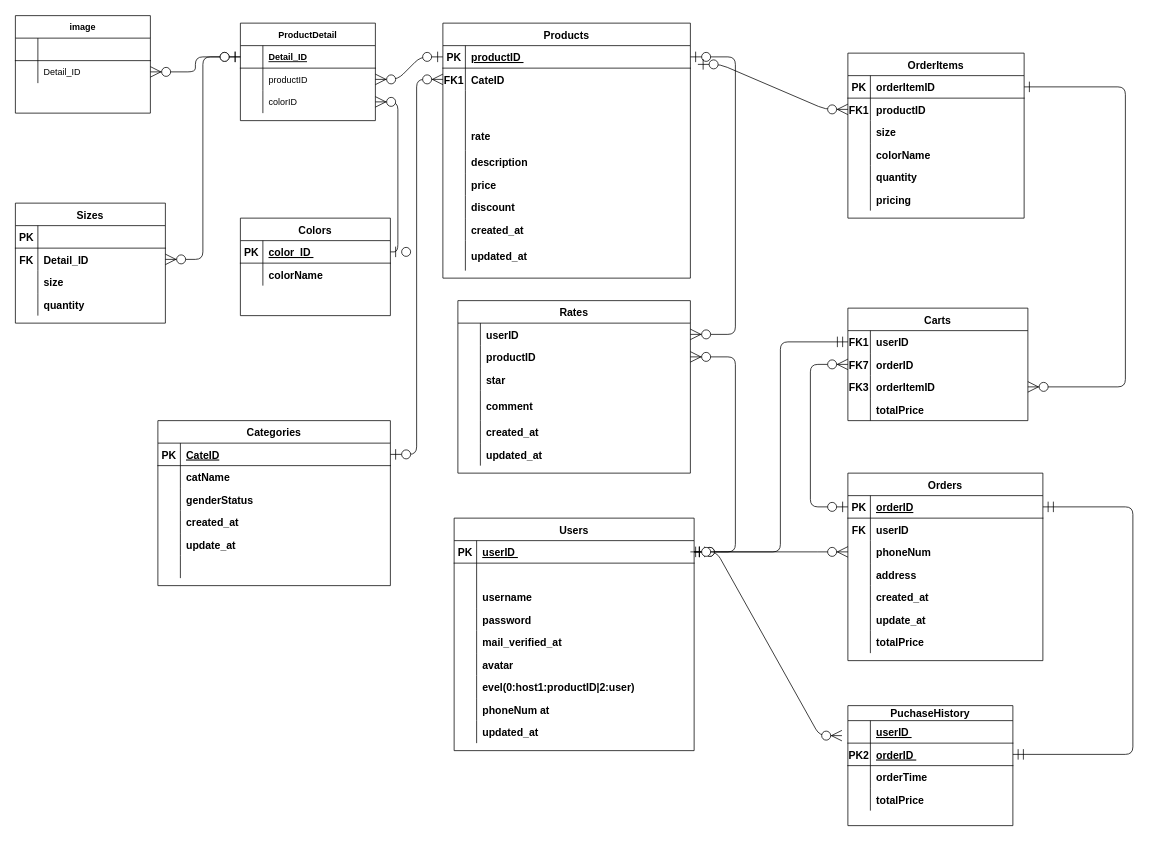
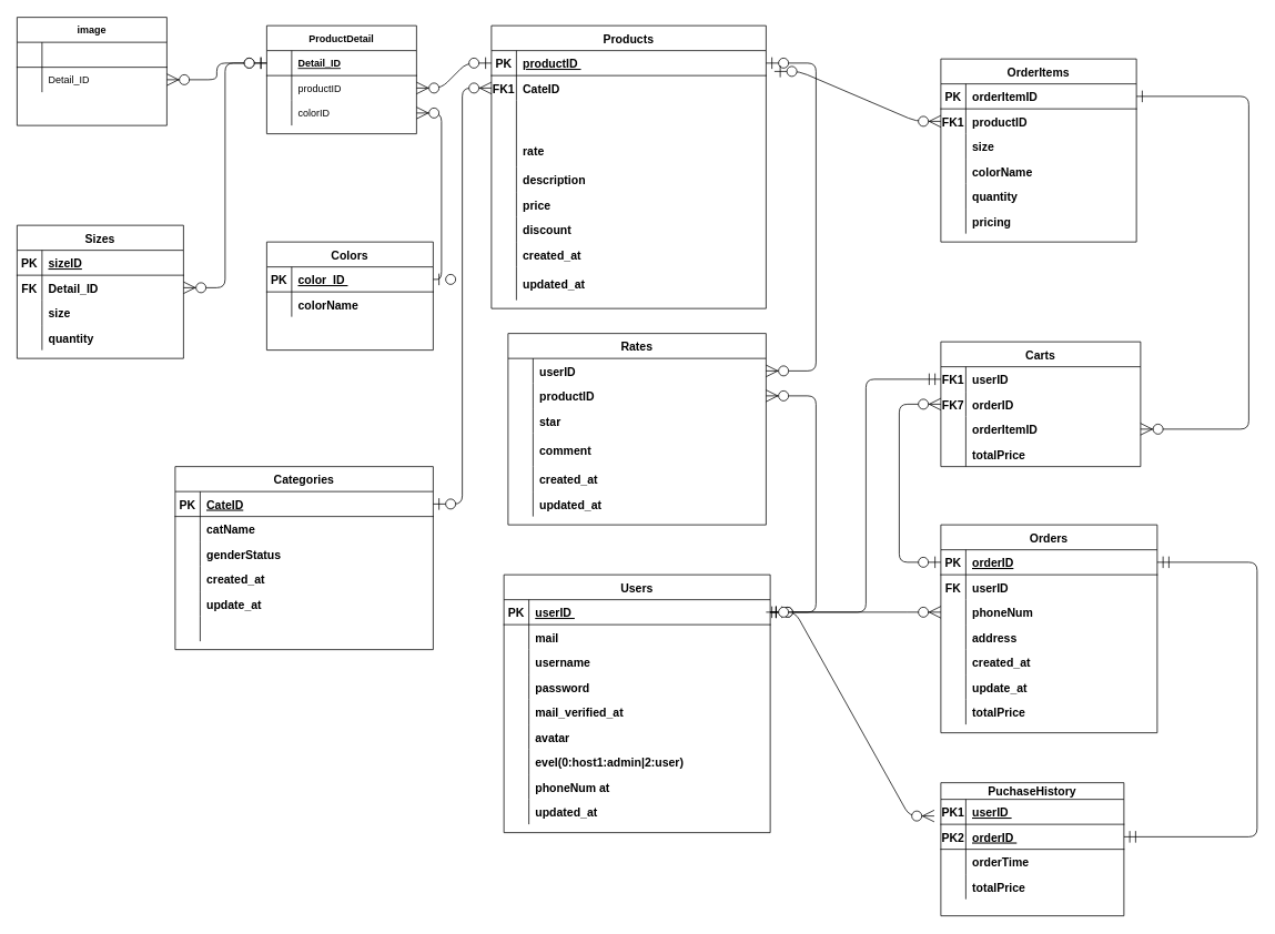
+ <mxCell id="133" value="sizeID" style="shape=partialRectangle;overflow=hidden;connectable=0;fillColor=none;top=0;left=0;bottom=0;right=0;align=left;spacingLeft=6;fontStyle=5;fontSize=14;" parent="131" vertex="1"><mxGeometry x="30" width="170" height="30" as="geometry"><mxRectangle width="170" height="30" as="alternateBounds" /></mxGeometry></mxCell>
- <mxCell id="160" value="FK3" style="shape=partialRectangle;overflow=hidden;connectable=0;fillColor=none;top=0;left=0;bottom=0;right=0;fontSize=14;fontStyle=1" parent="159" vertex="1"><mxGeometry width="30" height="30" as="geometry"><mxRectangle width="30" height="30" as="alternateBounds" /></mxGeometry></mxCell>
+ <mxCell id="35" value="mail " style="shape=partialRectangle;overflow=hidden;connectable=0;fillColor=none;top=0;left=0;bottom=0;right=0;align=left;spacingLeft=6;fontSize=14;fontStyle=1" parent="33" vertex="1"><mxGeometry x="30" width="290" height="30" as="geometry"><mxRectangle width="290" height="30" as="alternateBounds" /></mxGeometry></mxCell>
- <mxCell id="50" value="evel(0:host1:productID|2:user)" style="shape=partialRectangle;overflow=hidden;connectable=0;fillColor=none;top=0;left=0;bottom=0;right=0;align=left;spacingLeft=6;fontSize=14;fontStyle=1" parent="48" vertex="1"><mxGeometry x="30" width="290" height="30" as="geometry"><mxRectangle width="290" height="30" as="alternateBounds" /></mxGeometry></mxCell>
+ <mxCell id="50" value="evel(0:host1:admin|2:user)" style="shape=partialRectangle;overflow=hidden;connectable=0;fillColor=none;top=0;left=0;bottom=0;right=0;align=left;spacingLeft=6;fontSize=14;fontStyle=1" parent="48" vertex="1"><mxGeometry x="30" width="290" height="30" as="geometry"><mxRectangle width="290" height="30" as="alternateBounds" /></mxGeometry></mxCell>
+ <mxCell id="59" value="PK1" style="shape=partialRectangle;overflow=hidden;connectable=0;fillColor=none;top=0;left=0;bottom=0;right=0;fontStyle=1;fontSize=14;" parent="58" vertex="1"><mxGeometry width="30" height="30" as="geometry"><mxRectangle width="30" height="30" as="alternateBounds" /></mxGeometry></mxCell>
